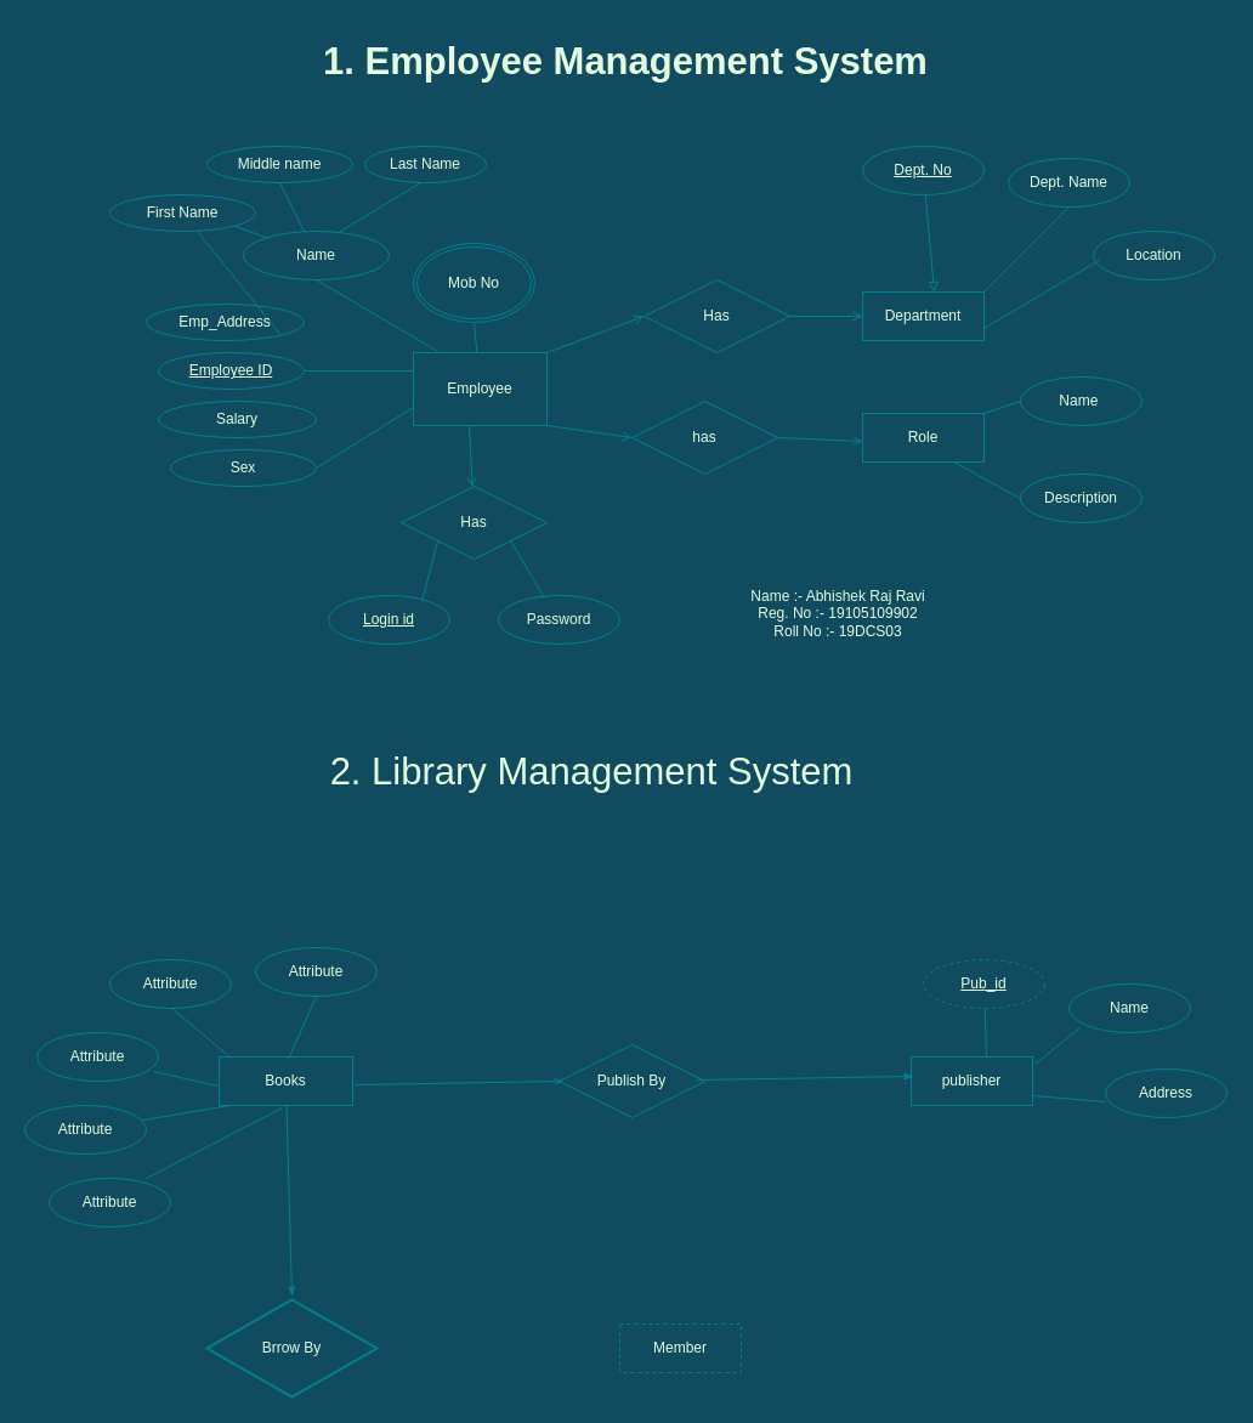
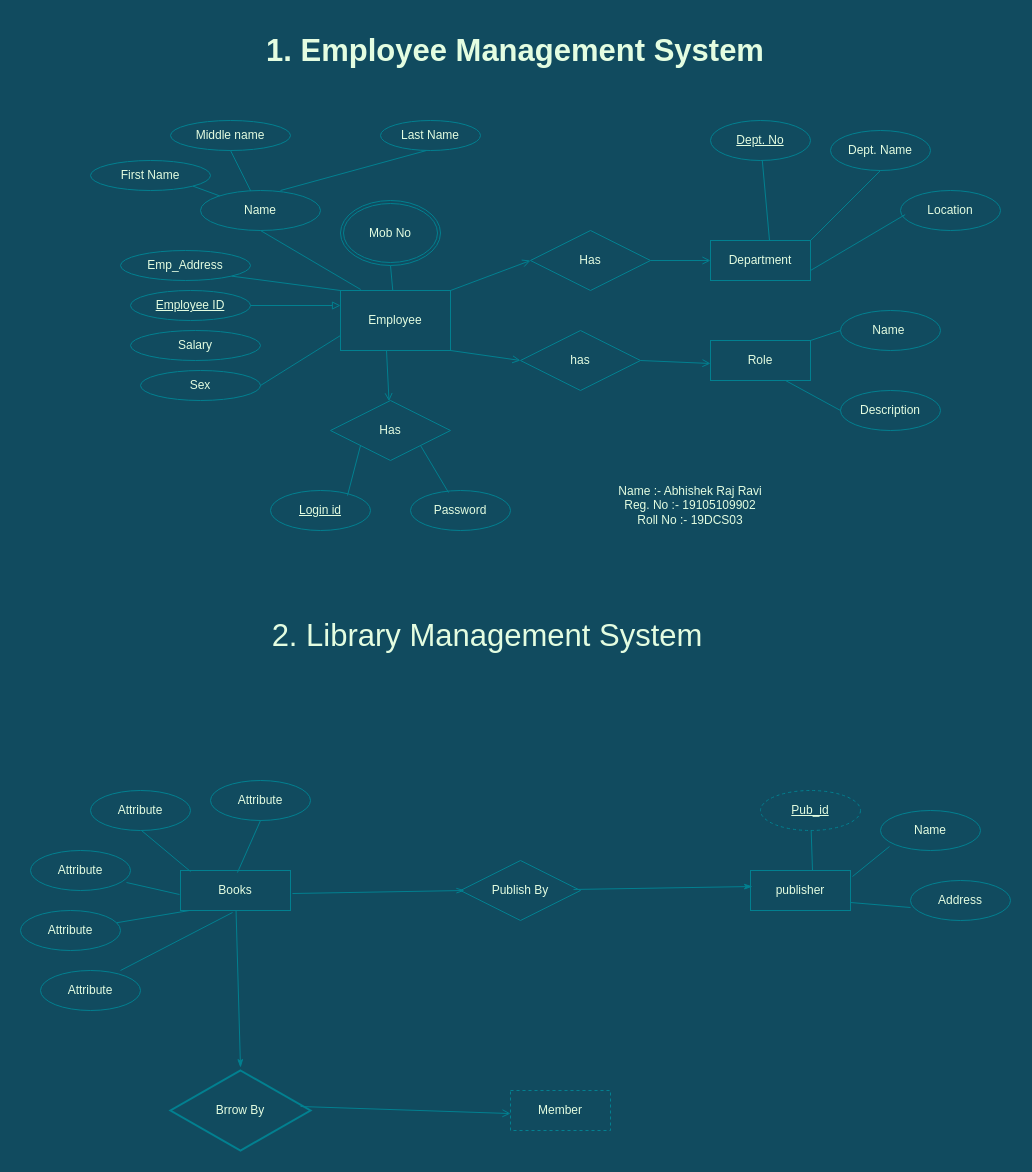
- <mxCell id="20" value="Last Name" style="ellipse;whiteSpace=wrap;html=1;align=center;fillColor=none;fontColor=#E4FDE1;strokeColor=#028090;" parent="1" vertex="1"><mxGeometry x="300" y="120" width="100" height="30" as="geometry" /></mxCell>
+ <mxCell id="20" value="Last Name" style="ellipse;whiteSpace=wrap;html=1;align=center;fillColor=none;fontColor=#E4FDE1;strokeColor=#028090;" parent="1" vertex="1"><mxGeometry x="380" y="120" width="100" height="30" as="geometry" /></mxCell>
- <mxCell id="34" style="edgeStyle=none;orthogonalLoop=1;jettySize=auto;html=1;entryX=0.59;entryY=0;entryDx=0;entryDy=0;entryPerimeter=0;endSize=6;strokeWidth=1;fontColor=#E4FDE1;strokeColor=#028090;endArrow=block;endFill=0;labelBackgroundColor=#114B5F;" parent="1" source="35" target="27" edge="1"><mxGeometry relative="1" as="geometry" /></mxCell>
+ <mxCell id="34" style="edgeStyle=none;orthogonalLoop=1;jettySize=auto;html=1;entryX=0.59;entryY=0;entryDx=0;entryDy=0;entryPerimeter=0;endSize=6;strokeWidth=1;fontColor=#E4FDE1;strokeColor=#028090;endArrow=none;endFill=0;labelBackgroundColor=#114B5F;" parent="1" source="35" target="27" edge="1"><mxGeometry relative="1" as="geometry" /></mxCell>
- <mxCell id="11" style="edgeStyle=none;orthogonalLoop=1;jettySize=auto;html=1;exitX=1;exitY=1;exitDx=0;exitDy=0;endSize=6;strokeWidth=1;fontColor=#E4FDE1;endArrow=none;endFill=0;strokeColor=#028090;labelBackgroundColor=#114B5F;" parent="1" source="12" target="18" edge="1"><mxGeometry relative="1" as="geometry" /></mxCell>
+ <mxCell id="11" style="edgeStyle=none;orthogonalLoop=1;jettySize=auto;html=1;exitX=1;exitY=1;exitDx=0;exitDy=0;entryX=0;entryY=0;entryDx=0;entryDy=0;endSize=6;strokeWidth=1;fontColor=#E4FDE1;endArrow=none;endFill=0;strokeColor=#028090;labelBackgroundColor=#114B5F;" parent="1" source="12" target="5" edge="1"><mxGeometry relative="1" as="geometry" /></mxCell>
- <mxCell id="8" style="edgeStyle=none;orthogonalLoop=1;jettySize=auto;html=1;exitX=1;exitY=0.5;exitDx=0;exitDy=0;entryX=0;entryY=0.25;entryDx=0;entryDy=0;endSize=6;strokeWidth=1;fontColor=#E4FDE1;endArrow=none;endFill=0;strokeColor=#028090;labelBackgroundColor=#114B5F;" parent="1" source="9" target="5" edge="1"><mxGeometry relative="1" as="geometry" /></mxCell>
+ <mxCell id="8" style="edgeStyle=none;orthogonalLoop=1;jettySize=auto;html=1;exitX=1;exitY=0.5;exitDx=0;exitDy=0;entryX=0;entryY=0.25;entryDx=0;entryDy=0;endSize=6;strokeWidth=1;fontColor=#E4FDE1;endArrow=block;endFill=0;strokeColor=#028090;labelBackgroundColor=#114B5F;" parent="1" source="9" target="5" edge="1"><mxGeometry relative="1" as="geometry" /></mxCell>
+ <mxCell id="74" value="" style="endArrow=open;html=1;exitX=0.929;exitY=0.45;exitDx=0;exitDy=0;exitPerimeter=0;entryX=0;entryY=0.576;entryDx=0;entryDy=0;entryPerimeter=0;endFill=0;strokeColor=#028090;fontColor=#E4FDE1;labelBackgroundColor=#114B5F;" parent="1" source="71" target="73" edge="1"><mxGeometry width="50" height="50" relative="1" as="geometry"><mxPoint x="330" y="1130" as="sourcePoint" /><mxPoint x="380" y="1080" as="targetPoint" /></mxGeometry></mxCell>
